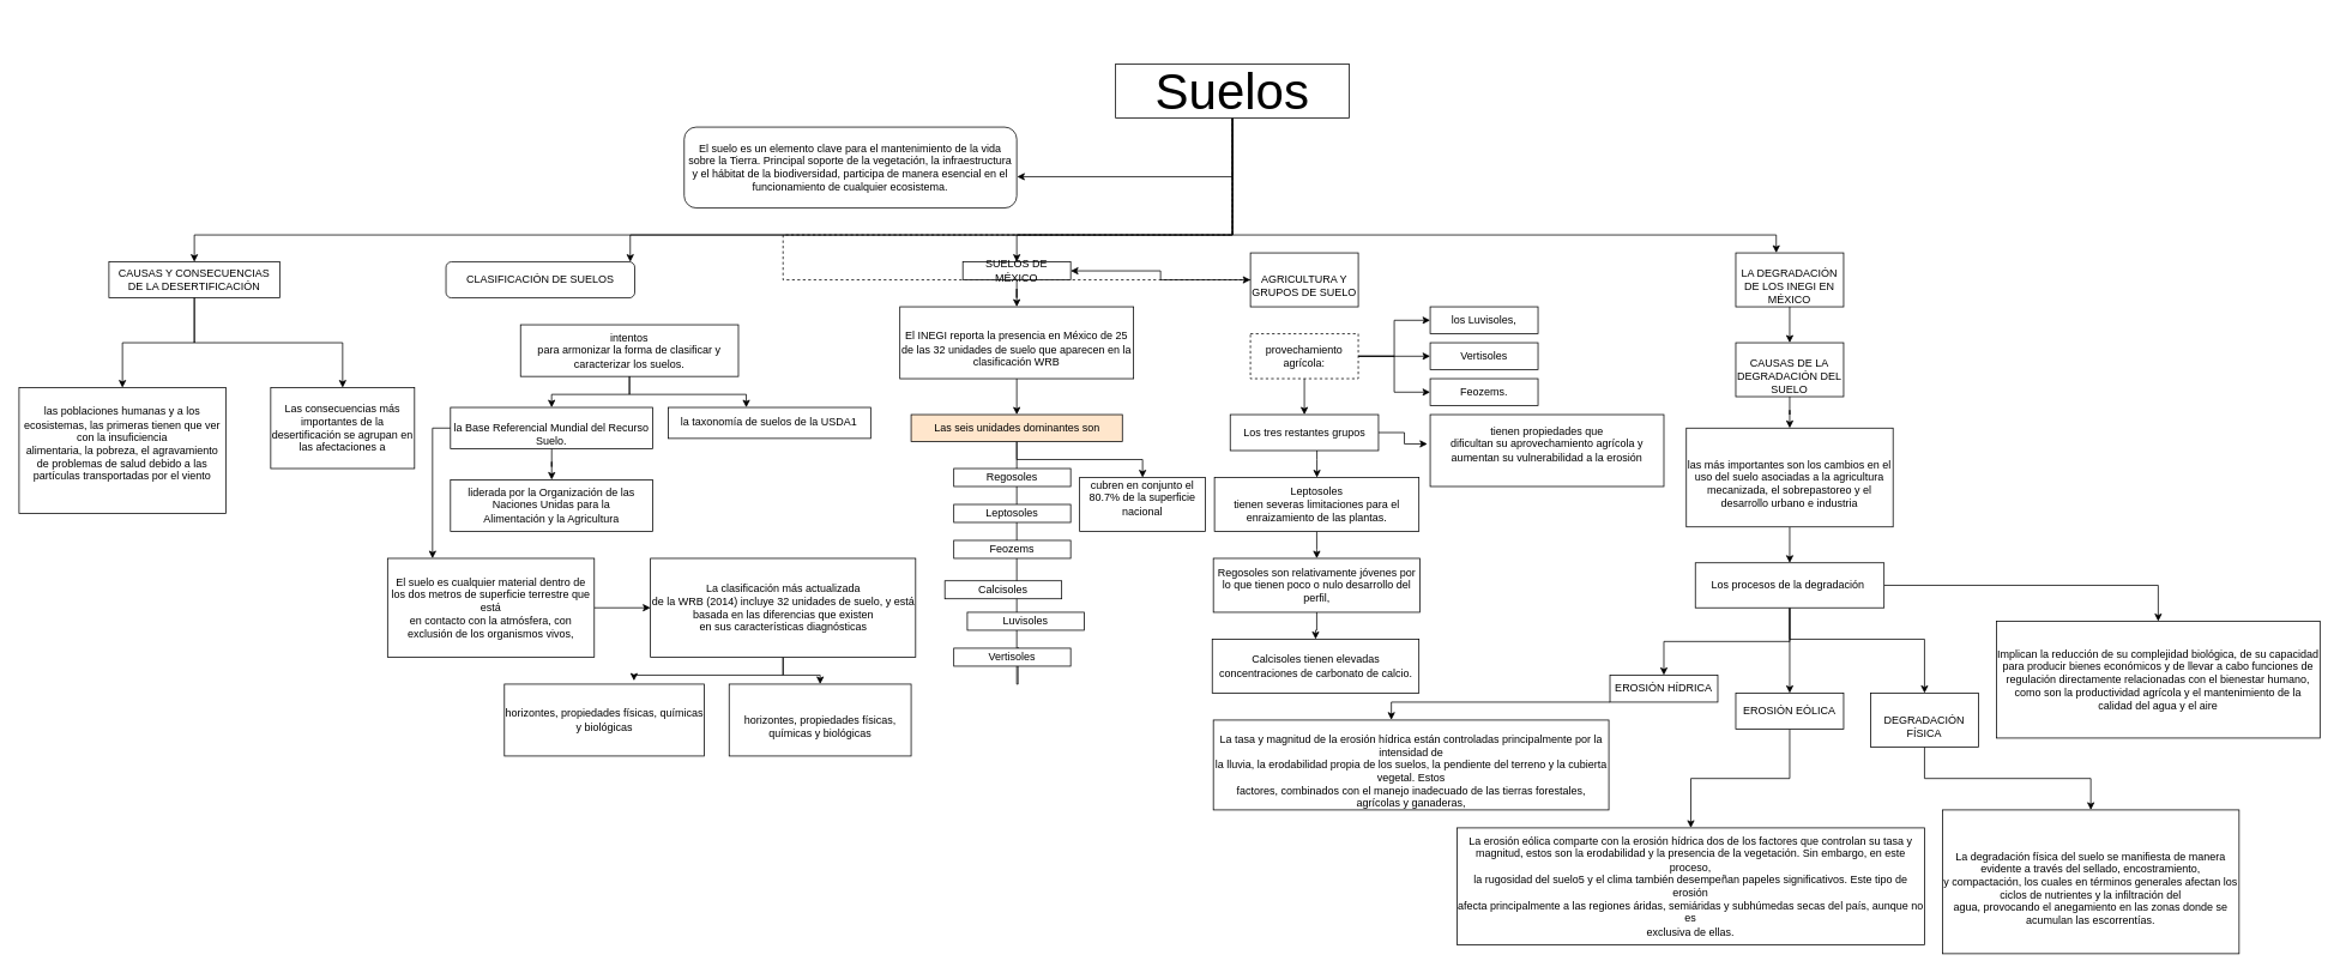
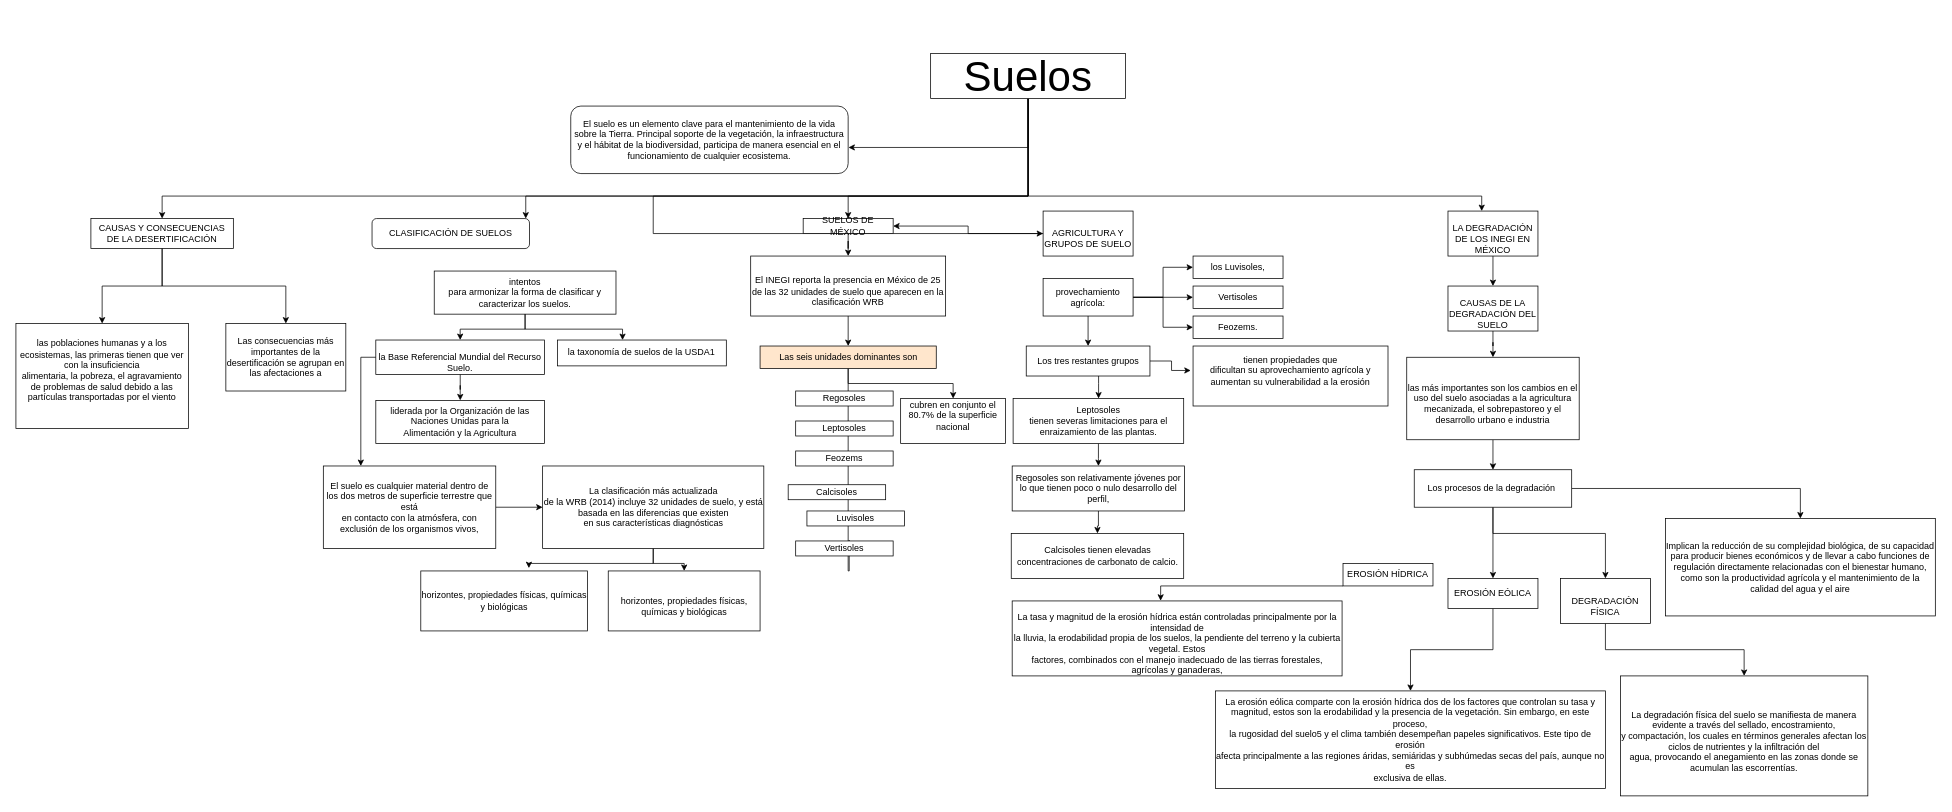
- <mxCell id="2" value="" style="edgeStyle=orthogonalEdgeStyle;rounded=0;orthogonalLoop=1;jettySize=auto;html=1;fontSize=12;dashed=1;" edge="1" parent="1" source="8" target="67"><mxGeometry relative="1" as="geometry"><Array as="points"><mxPoint x="870" y="210" /></Array></mxGeometry></mxCell>
+ <mxCell id="2" value="" style="edgeStyle=orthogonalEdgeStyle;rounded=0;orthogonalLoop=1;jettySize=auto;html=1;fontSize=12;" edge="1" parent="1" source="8" target="67"><mxGeometry relative="1" as="geometry"><Array as="points"><mxPoint x="870" y="210" /></Array></mxGeometry></mxCell>
- <mxCell id="71" value="&lt;span id=&quot;page513R_mcid0&quot; class=&quot;markedContent&quot;&gt;&lt;span dir=&quot;ltr&quot; role=&quot;presentation&quot; style=&quot;left: 257px; top: 1125.54px; font-family: sans-serif; transform: scaleX(0.772);&quot;&gt;&lt;font style=&quot;font-size: 12px;&quot;&gt;provechamiento agrícola: &lt;/font&gt;&lt;br&gt;&lt;/span&gt;&lt;/span&gt;" style="whiteSpace=wrap;html=1;rounded=0;dashed=1;" vertex="1" parent="1"><mxGeometry x="1390" y="320" width="120" height="50" as="geometry" /></mxCell>
+ <mxCell id="71" value="&lt;span id=&quot;page513R_mcid0&quot; class=&quot;markedContent&quot;&gt;&lt;span dir=&quot;ltr&quot; role=&quot;presentation&quot; style=&quot;left: 257px; top: 1125.54px; font-family: sans-serif; transform: scaleX(0.772);&quot;&gt;&lt;font style=&quot;font-size: 12px;&quot;&gt;provechamiento agrícola: &lt;/font&gt;&lt;br&gt;&lt;/span&gt;&lt;/span&gt;" style="whiteSpace=wrap;html=1;rounded=0;" vertex="1" parent="1"><mxGeometry x="1390" y="320" width="120" height="50" as="geometry" /></mxCell>
- <mxCell id="38" style="edgeStyle=orthogonalEdgeStyle;rounded=0;orthogonalLoop=1;jettySize=auto;html=1;entryX=0.5;entryY=0;entryDx=0;entryDy=0;fontSize=12;" edge="1" parent="1" source="40" target="42"><mxGeometry relative="1" as="geometry" /></mxCell>
